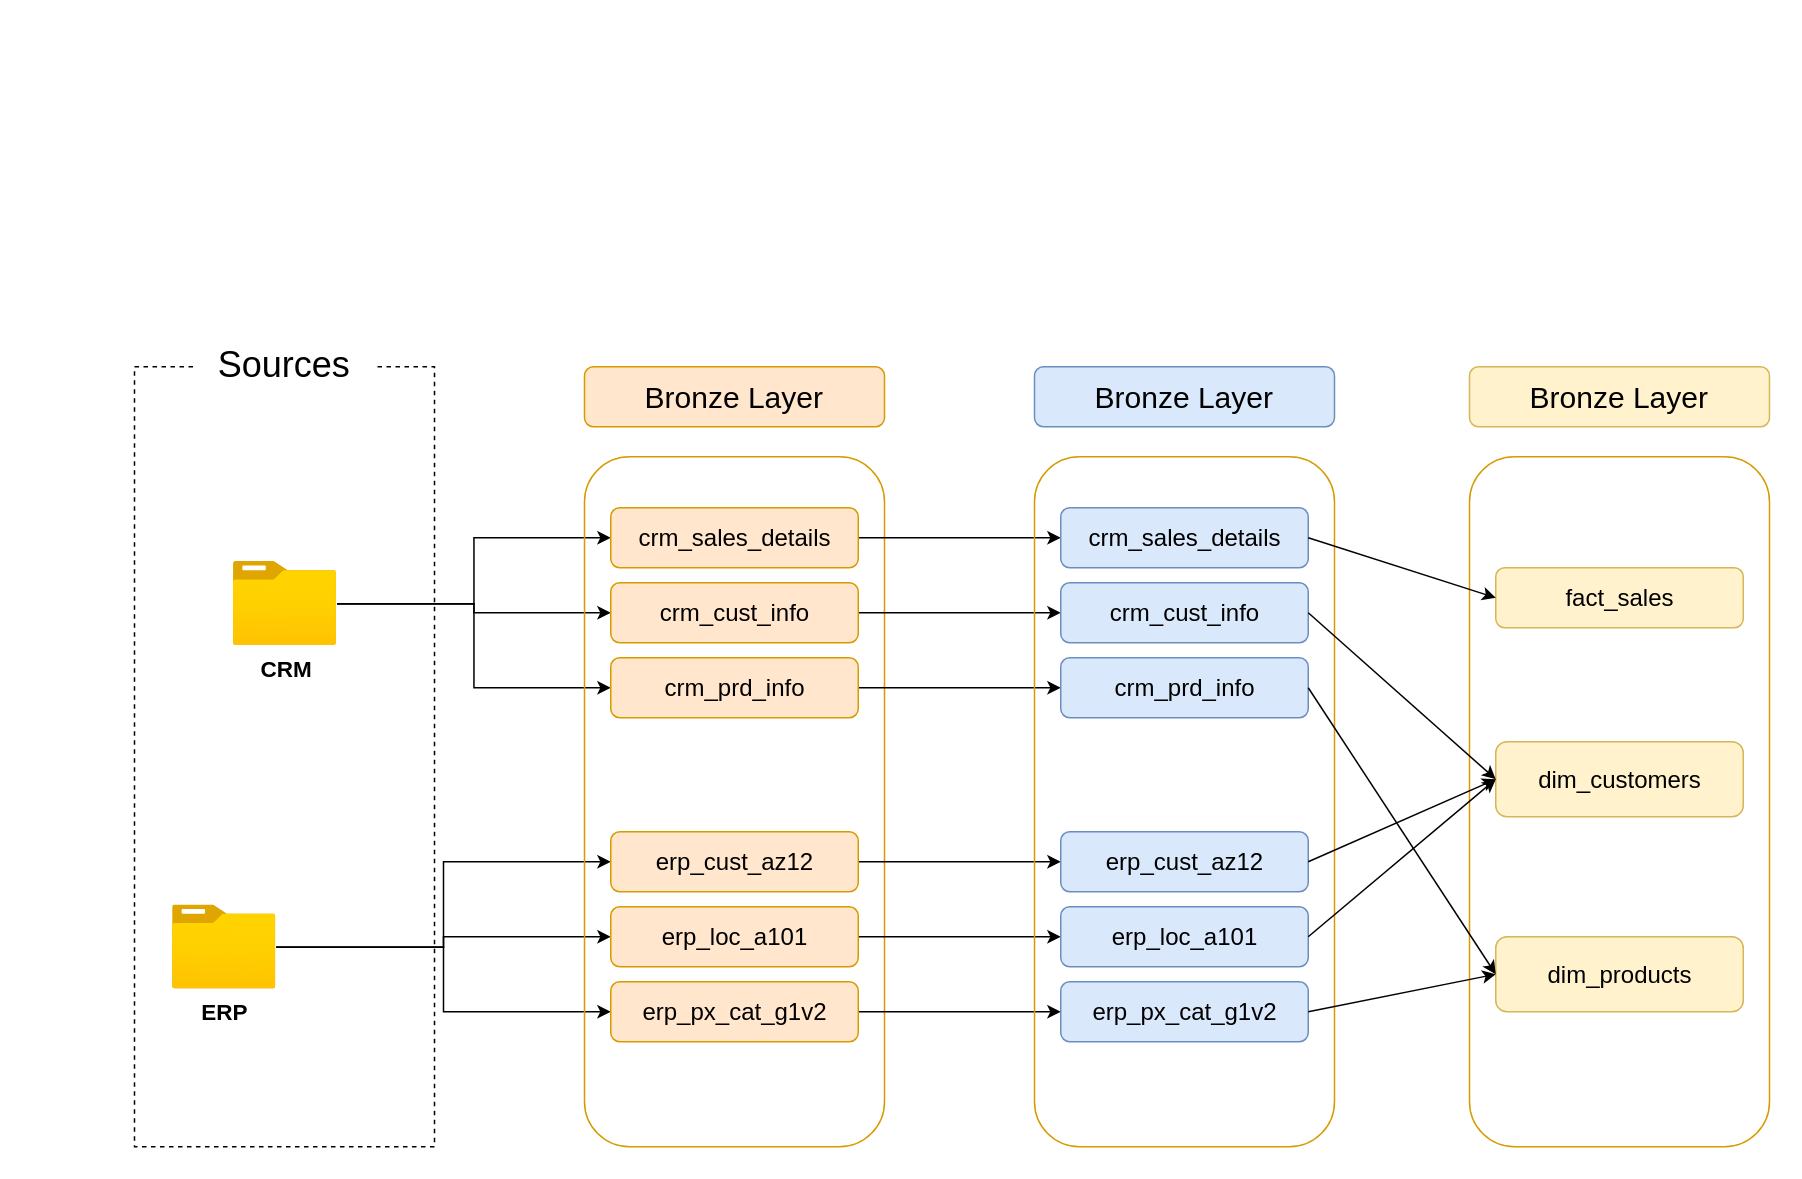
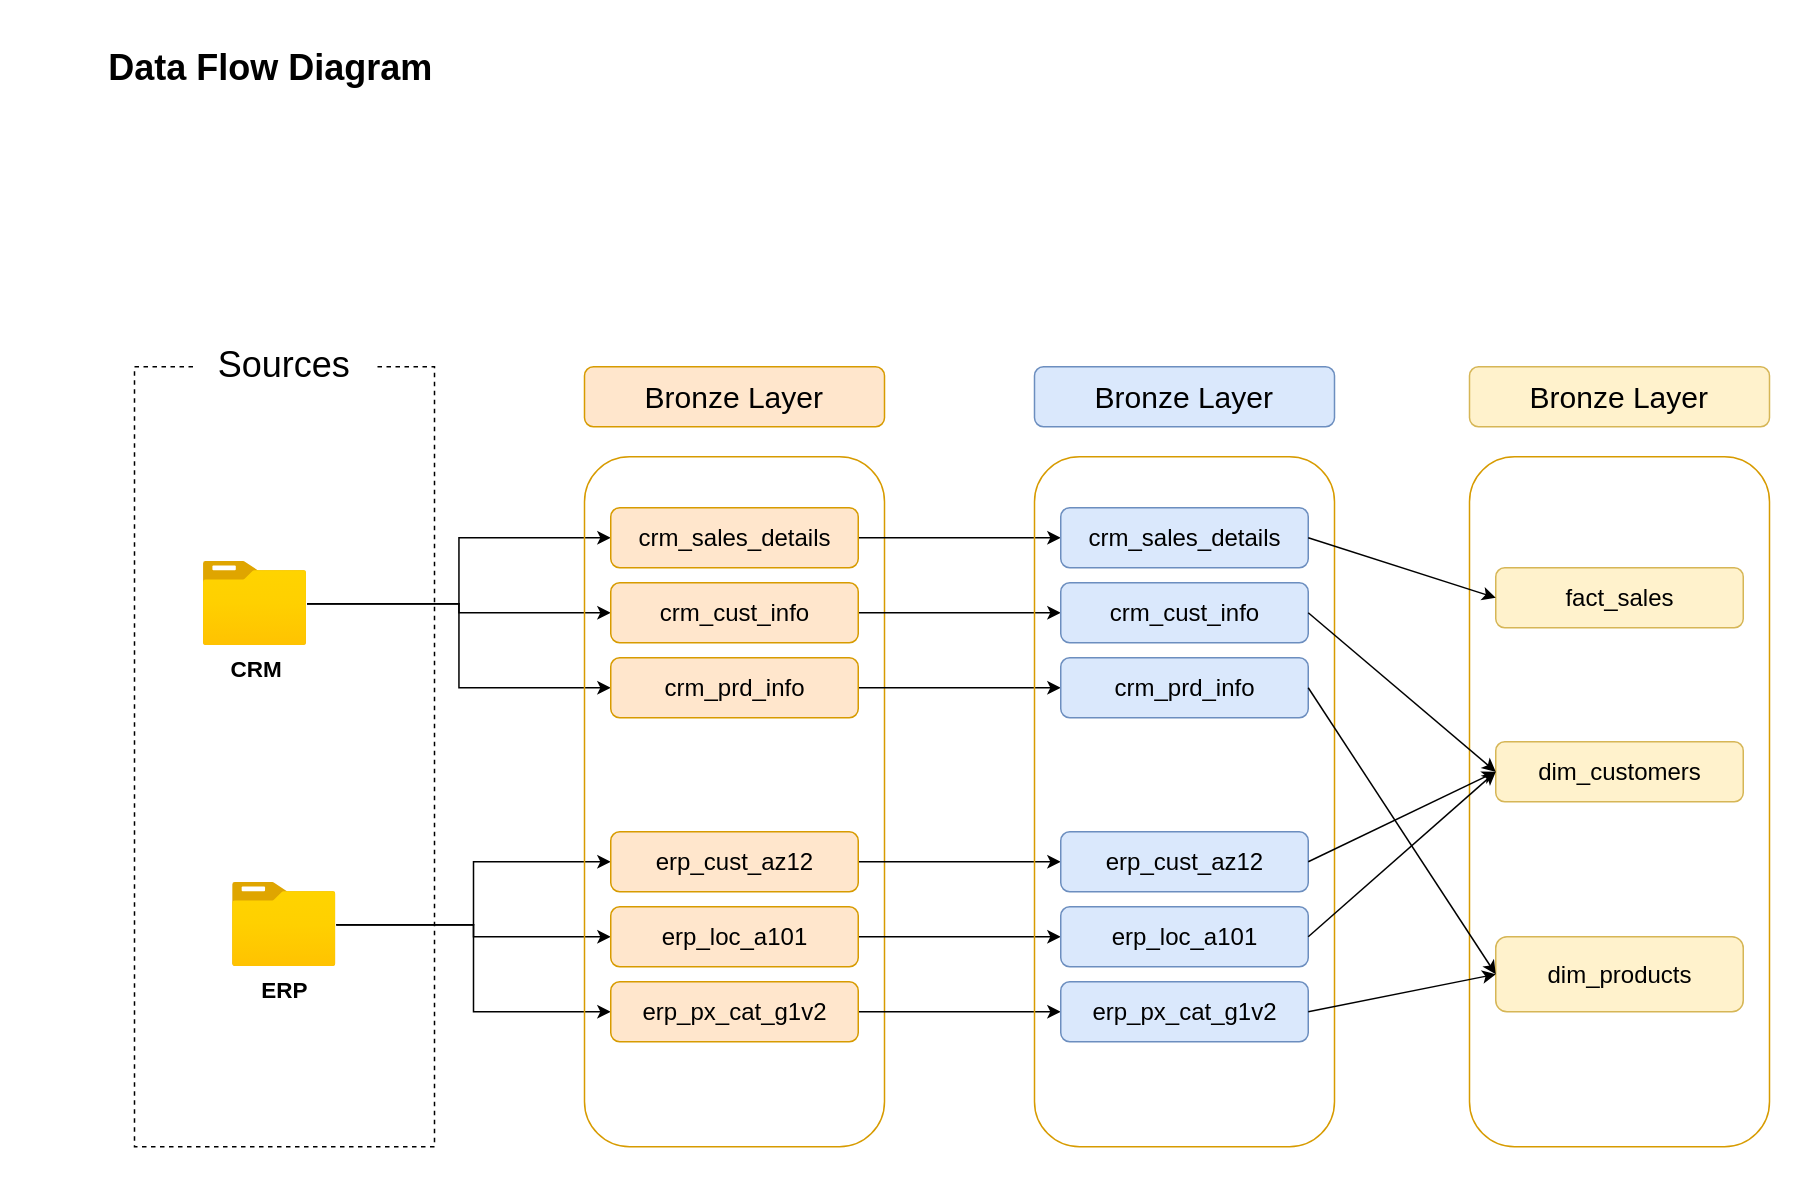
+ <mxCell id="2" value="Data Flow Diagram" style="text;html=1;align=center;verticalAlign=middle;whiteSpace=wrap;rounded=0;fontSize=24;fontStyle=1" parent="1" vertex="1"><mxGeometry x="20" y="20" width="320" height="50" as="geometry" /></mxCell>
- <mxCell id="8" value="&lt;b&gt;&lt;font style=&quot;font-size: 15px;&quot;&gt;CRM&lt;/font&gt;&lt;/b&gt;" style="image;aspect=fixed;html=1;points=[];align=center;fontSize=12;image=img/lib/azure2/general/Folder_Blank.svg;" parent="1" vertex="1"><mxGeometry x="155" y="374" width="69" height="56.0" as="geometry" /></mxCell>
+ <mxCell id="8" value="&lt;b&gt;&lt;font style=&quot;font-size: 15px;&quot;&gt;CRM&lt;/font&gt;&lt;/b&gt;" style="image;aspect=fixed;html=1;points=[];align=center;fontSize=12;image=img/lib/azure2/general/Folder_Blank.svg;" parent="1" vertex="1"><mxGeometry x="135" y="374" width="69" height="56.0" as="geometry" /></mxCell>
- <mxCell id="38" value="dim_customers" style="rounded=1;whiteSpace=wrap;html=1;fontSize=16;fillColor=#fff2cc;strokeColor=#d6b656;fontStyle=0" vertex="1" parent="1"><mxGeometry x="996.5" y="494" width="165" height="50" as="geometry" /></mxCell>
+ <mxCell id="38" value="dim_customers" style="rounded=1;whiteSpace=wrap;html=1;fontSize=16;fillColor=#fff2cc;strokeColor=#d6b656;fontStyle=0" vertex="1" parent="1"><mxGeometry x="996.5" y="494" width="165" height="40" as="geometry" /></mxCell>
- <mxCell id="12" value="&lt;font style=&quot;font-size: 15px;&quot;&gt;&lt;b&gt;ERP&lt;/b&gt;&lt;/font&gt;" style="image;aspect=fixed;html=1;points=[];align=center;fontSize=12;image=img/lib/azure2/general/Folder_Blank.svg;" parent="1" vertex="1"><mxGeometry x="114.5" y="603" width="69" height="56.0" as="geometry" /></mxCell>
+ <mxCell id="12" value="&lt;font style=&quot;font-size: 15px;&quot;&gt;&lt;b&gt;ERP&lt;/b&gt;&lt;/font&gt;" style="image;aspect=fixed;html=1;points=[];align=center;fontSize=12;image=img/lib/azure2/general/Folder_Blank.svg;" parent="1" vertex="1"><mxGeometry x="154.5" y="588" width="69" height="56.0" as="geometry" /></mxCell>
